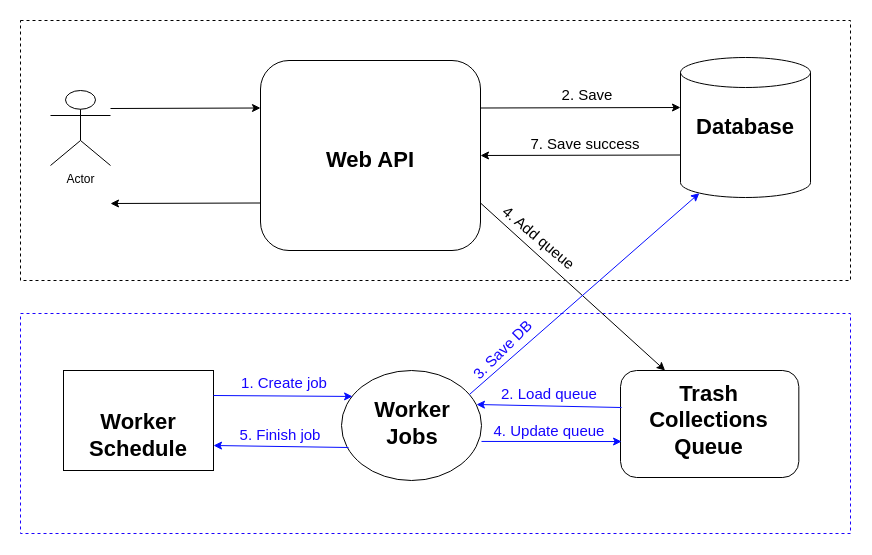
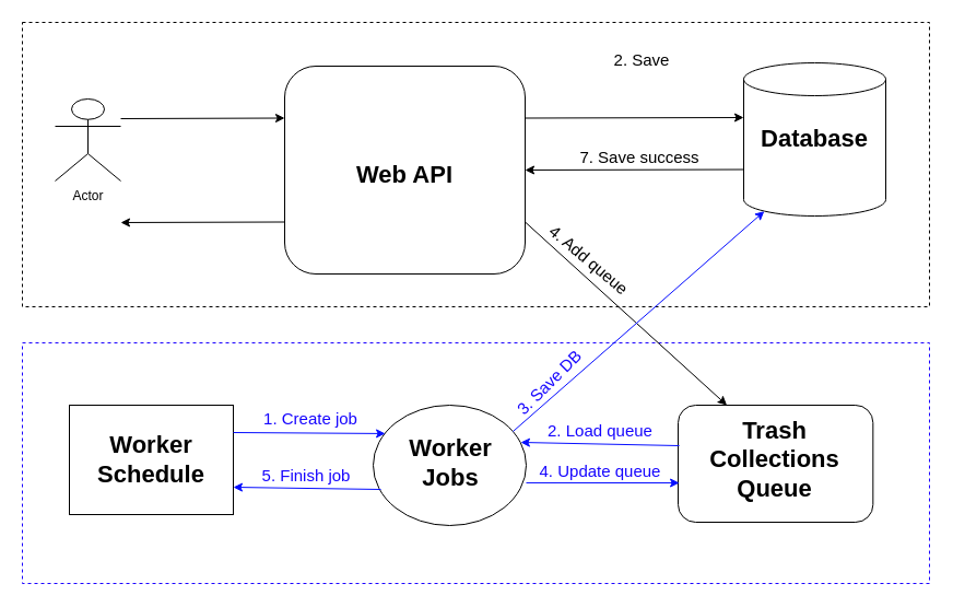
- <mxCell id="26" value="2. Save" style="text;html=1;strokeColor=none;fillColor=none;align=center;verticalAlign=middle;whiteSpace=wrap;rounded=0;fontSize=15;" vertex="1" parent="2"><mxGeometry x="522" y="64" width="90" height="20" as="geometry" /></mxCell>
+ <mxCell id="26" value="2. Save" style="text;html=1;strokeColor=none;fillColor=none;align=center;verticalAlign=middle;whiteSpace=wrap;rounded=0;fontSize=15;" vertex="1" parent="2"><mxGeometry x="522" y="24" width="90" height="20" as="geometry" /></mxCell>
- <mxCell id="22" value="Worker Schedule" style="text;html=1;strokeColor=none;fillColor=none;align=center;verticalAlign=middle;whiteSpace=wrap;rounded=0;fontStyle=1;fontSize=22;" vertex="1" parent="20"><mxGeometry x="5" y="45" width="140" height="40" as="geometry" /></mxCell>
+ <mxCell id="22" value="Worker Schedule" style="text;html=1;strokeColor=none;fillColor=none;align=center;verticalAlign=middle;whiteSpace=wrap;rounded=0;fontStyle=1;fontSize=22;" vertex="1" parent="20"><mxGeometry x="5" y="30" width="140" height="40" as="geometry" /></mxCell>
